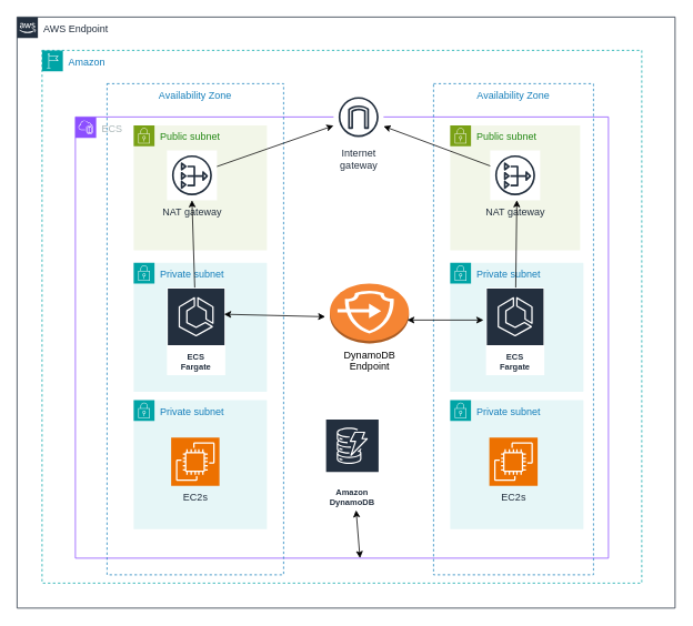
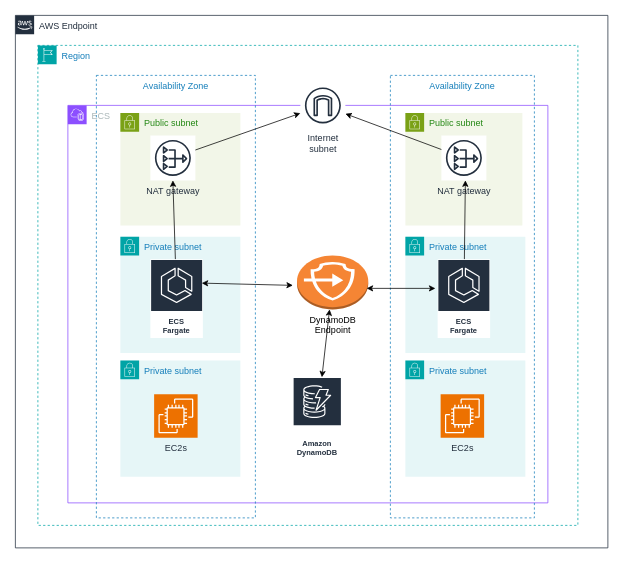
- <mxCell id="2" value="Amazon" style="points=[[0,0],[0.25,0],[0.5,0],[0.75,0],[1,0],[1,0.25],[1,0.5],[1,0.75],[1,1],[0.75,1],[0.5,1],[0.25,1],[0,1],[0,0.75],[0,0.5],[0,0.25]];outlineConnect=0;gradientColor=none;html=1;whiteSpace=wrap;fontSize=12;fontStyle=0;container=1;pointerEvents=0;collapsible=0;recursiveResize=0;shape=mxgraph.aws4.group;grIcon=mxgraph.aws4.group_region;strokeColor=#00A4A6;fillColor=none;verticalAlign=top;align=left;spacingLeft=30;fontColor=#147EBA;dashed=1;" parent="1" vertex="1"><mxGeometry x="50" y="60" width="720" height="640" as="geometry" /></mxCell>
+ <mxCell id="2" value="Region" style="points=[[0,0],[0.25,0],[0.5,0],[0.75,0],[1,0],[1,0.25],[1,0.5],[1,0.75],[1,1],[0.75,1],[0.5,1],[0.25,1],[0,1],[0,0.75],[0,0.5],[0,0.25]];outlineConnect=0;gradientColor=none;html=1;whiteSpace=wrap;fontSize=12;fontStyle=0;container=1;pointerEvents=0;collapsible=0;recursiveResize=0;shape=mxgraph.aws4.group;grIcon=mxgraph.aws4.group_region;strokeColor=#00A4A6;fillColor=none;verticalAlign=top;align=left;spacingLeft=30;fontColor=#147EBA;dashed=1;" parent="1" vertex="1"><mxGeometry x="50" y="60" width="720" height="640" as="geometry" /></mxCell>
- <mxCell id="21" value="Internet&#10;gateway" style="sketch=0;outlineConnect=0;fontColor=#232F3E;gradientColor=none;strokeColor=#232F3E;fillColor=#ffffff;dashed=0;verticalLabelPosition=bottom;verticalAlign=top;align=center;html=1;fontSize=12;fontStyle=0;aspect=fixed;shape=mxgraph.aws4.resourceIcon;resIcon=mxgraph.aws4.internet_gateway;" vertex="1" parent="4"><mxGeometry x="380" y="90" width="60" height="60" as="geometry" /></mxCell>
+ <mxCell id="21" value="Internet&#10;subnet" style="sketch=0;outlineConnect=0;fontColor=#232F3E;gradientColor=none;strokeColor=#232F3E;fillColor=#ffffff;dashed=0;verticalLabelPosition=bottom;verticalAlign=top;align=center;html=1;fontSize=12;fontStyle=0;aspect=fixed;shape=mxgraph.aws4.resourceIcon;resIcon=mxgraph.aws4.internet_gateway;" vertex="1" parent="4"><mxGeometry x="380" y="90" width="60" height="60" as="geometry" /></mxCell>
- <mxCell id="28" value="" style="endArrow=classic;startArrow=classic;html=1;rounded=0;" edge="1" parent="4" source="13" target="3"><mxGeometry width="50" height="50" relative="1" as="geometry"><mxPoint x="370" y="510" as="sourcePoint" /><mxPoint x="420" y="460" as="targetPoint" /></mxGeometry></mxCell>
+ <mxCell id="28" value="" style="endArrow=classic;startArrow=classic;html=1;rounded=0;" edge="1" parent="4" source="13" target="14"><mxGeometry width="50" height="50" relative="1" as="geometry"><mxPoint x="370" y="510" as="sourcePoint" /><mxPoint x="420" y="460" as="targetPoint" /></mxGeometry></mxCell>
